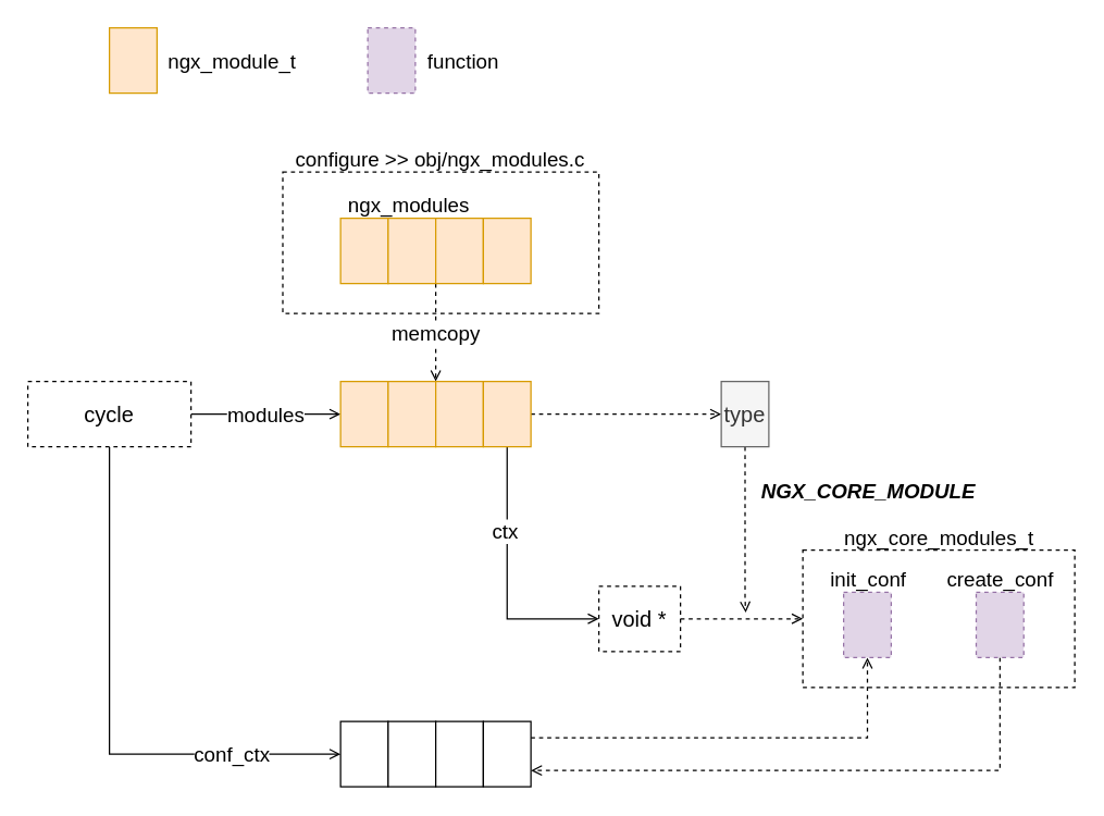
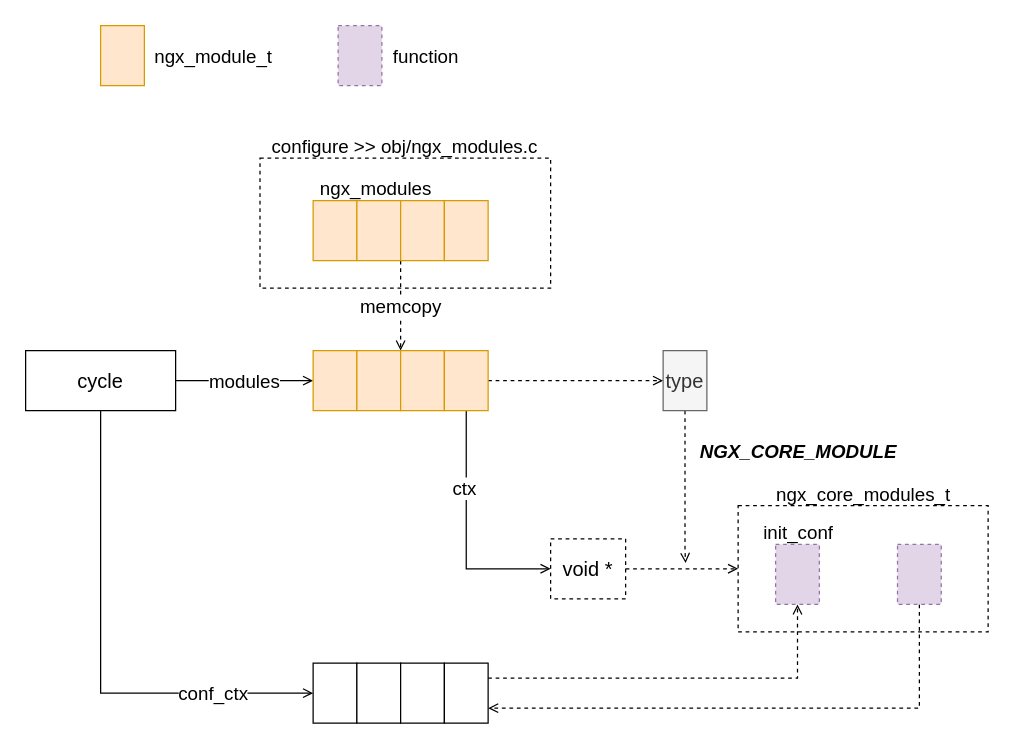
- <mxCell id="10" value="cycle" style="rounded=0;whiteSpace=wrap;html=1;strokeWidth=1;fontSize=16;dashed=1;" parent="1" vertex="1"><mxGeometry x="20" y="280" width="120" height="48" as="geometry" /></mxCell>
+ <mxCell id="10" value="cycle" style="rounded=0;whiteSpace=wrap;html=1;strokeWidth=1;fontSize=16;" parent="1" vertex="1"><mxGeometry x="20" y="280" width="120" height="48" as="geometry" /></mxCell>
- <mxCell id="36" value="create_conf" style="text;html=1;align=center;verticalAlign=middle;resizable=0;points=[];autosize=1;strokeColor=none;fillColor=none;fontSize=15;" parent="1" vertex="1"><mxGeometry x="690" y="415" width="90" height="20" as="geometry" /></mxCell>
